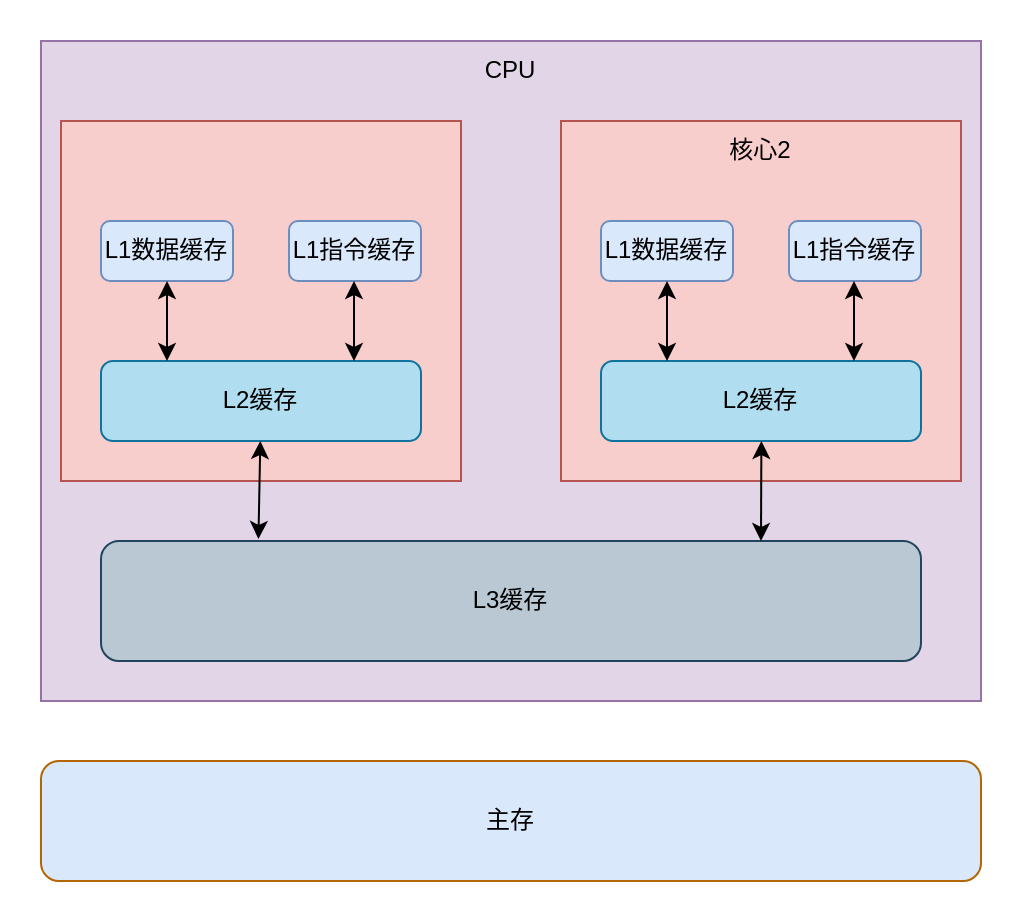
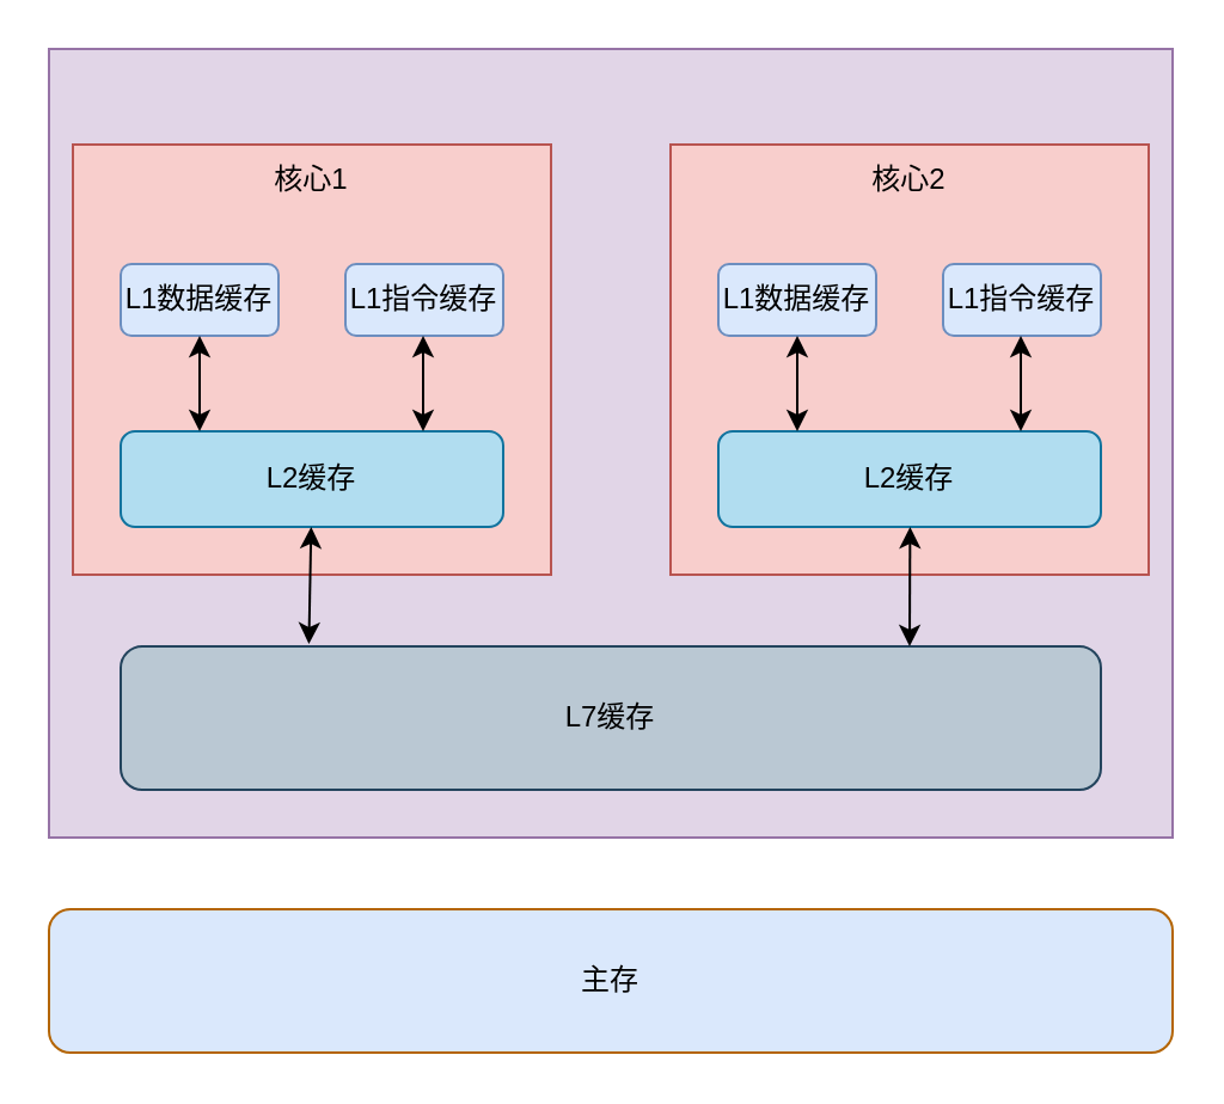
- <mxCell id="6" value="CPU" style="text;html=1;strokeColor=none;fillColor=none;align=center;verticalAlign=middle;whiteSpace=wrap;rounded=0;" vertex="1" parent="1"><mxGeometry x="225" y="20" width="60" height="30" as="geometry" /></mxCell>
+ <mxCell id="7" value="核心1" style="text;html=1;strokeColor=none;fillColor=none;align=center;verticalAlign=middle;whiteSpace=wrap;rounded=0;" vertex="1" parent="1"><mxGeometry x="100" y="60" width="60" height="30" as="geometry" /></mxCell>
- <mxCell id="18" value="L3缓存" style="rounded=1;whiteSpace=wrap;html=1;fillColor=#bac8d3;strokeColor=#23445d;" vertex="1" parent="1"><mxGeometry x="50" y="270" width="410" height="60" as="geometry" /></mxCell>
+ <mxCell id="18" value="L7缓存" style="rounded=1;whiteSpace=wrap;html=1;fillColor=#bac8d3;strokeColor=#23445d;" vertex="1" parent="1"><mxGeometry x="50" y="270" width="410" height="60" as="geometry" /></mxCell>
